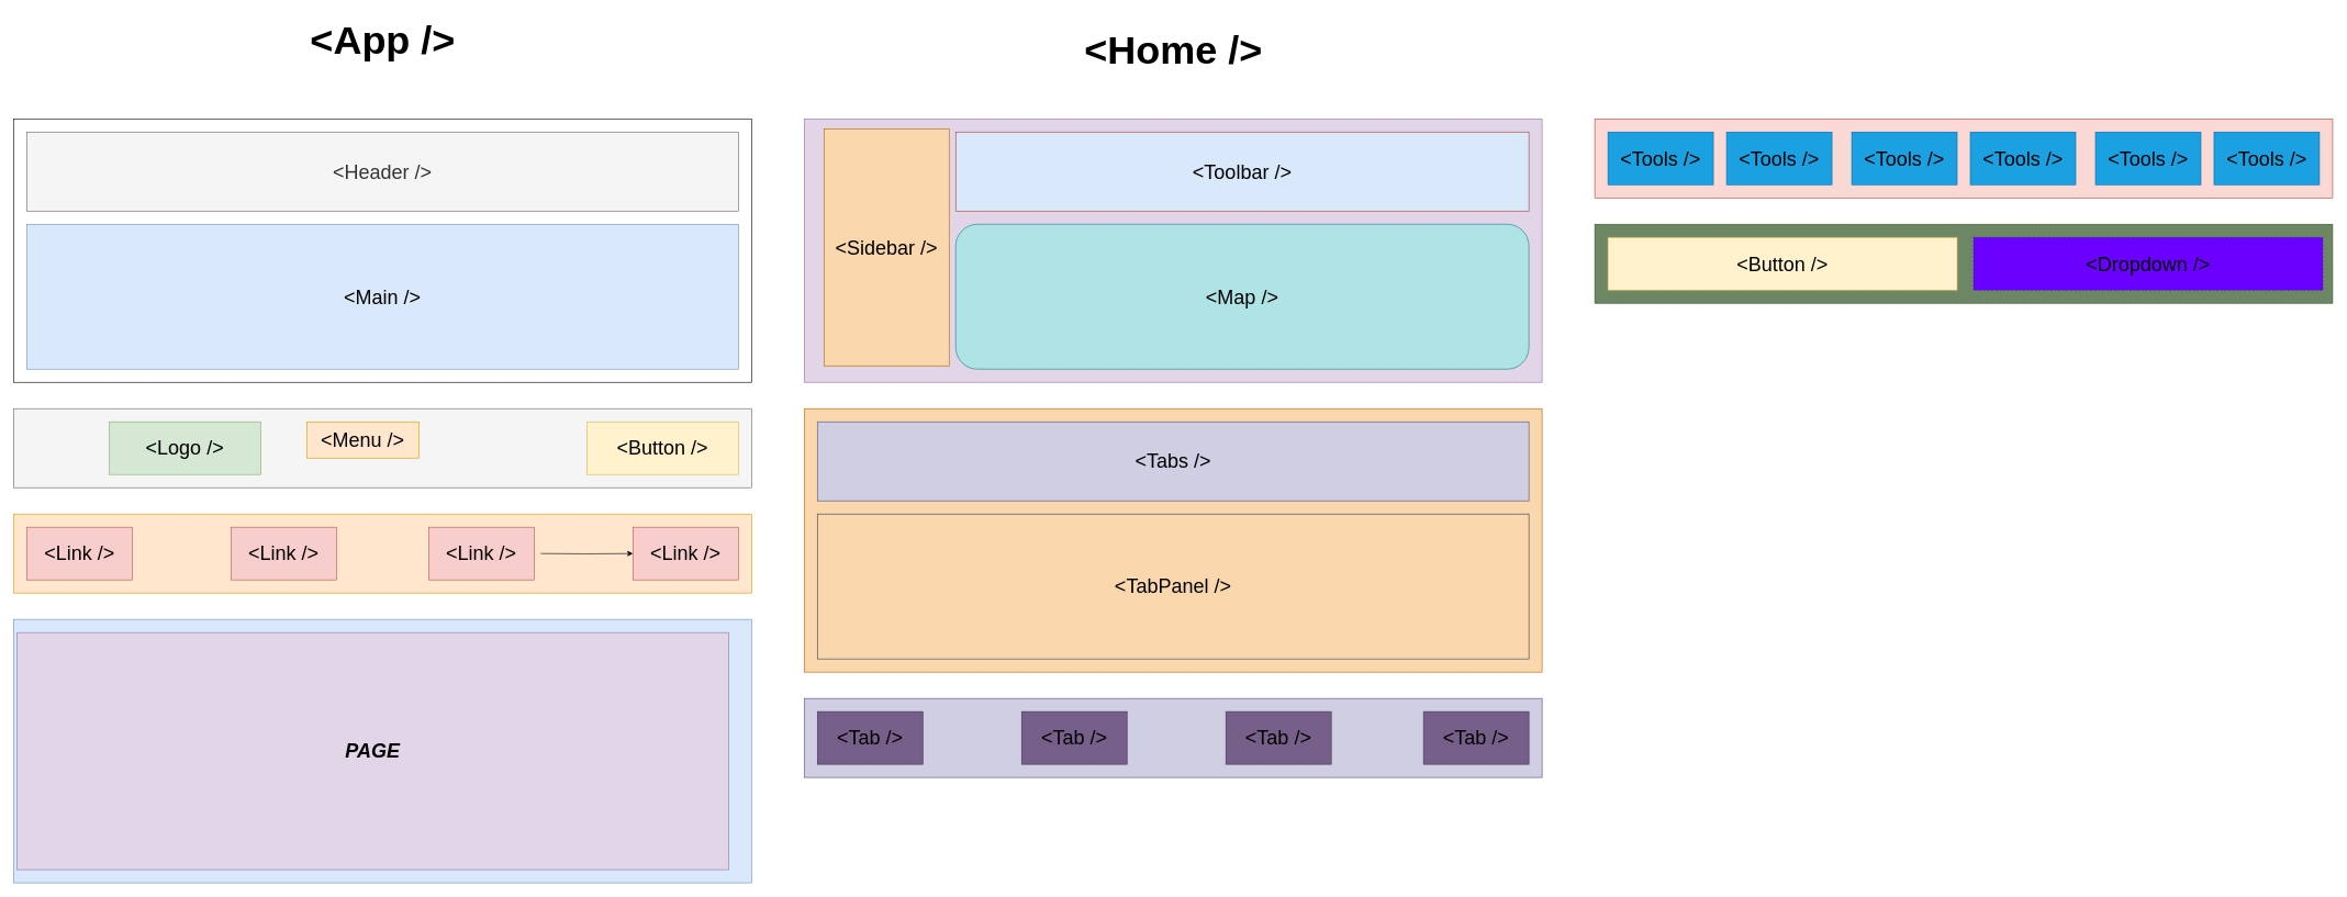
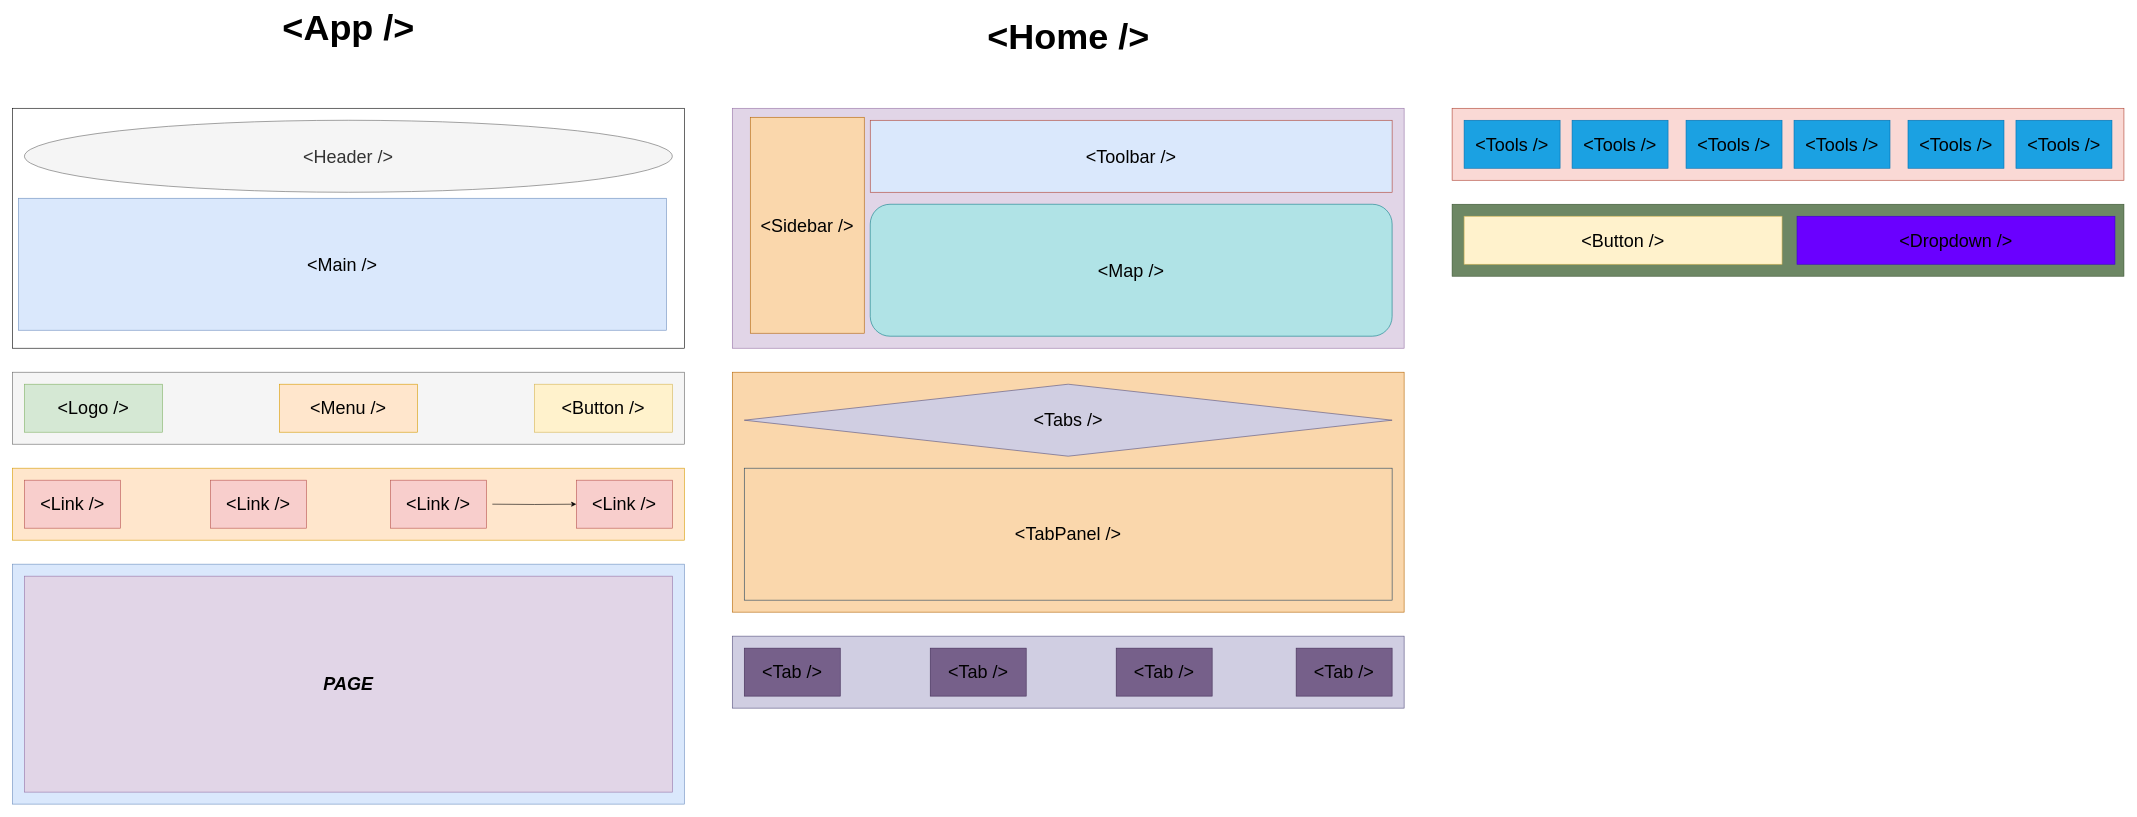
- <mxCell id="5" value="&amp;lt;App /&amp;gt;" style="text;html=1;align=center;verticalAlign=middle;resizable=0;points=[];autosize=1;fontSize=60;fontStyle=1" parent="1" vertex="1"><mxGeometry x="460" y="20" width="240" height="80" as="geometry" /></mxCell>
+ <mxCell id="5" value="&amp;lt;App /&amp;gt;" style="text;html=1;align=center;verticalAlign=middle;resizable=0;points=[];autosize=1;fontSize=60;fontStyle=1" parent="1" vertex="1"><mxGeometry x="460" y="5" width="240" height="80" as="geometry" /></mxCell>
- <mxCell id="7" value="&amp;lt;Home /&amp;gt;" style="text;html=1;align=center;verticalAlign=middle;resizable=0;points=[];autosize=1;fontSize=60;fontStyle=1" parent="1" vertex="1"><mxGeometry x="1635" y="35" width="290" height="80" as="geometry" /></mxCell>
+ <mxCell id="7" value="&amp;lt;Home /&amp;gt;" style="text;html=1;align=center;verticalAlign=middle;resizable=0;points=[];autosize=1;fontSize=60;fontStyle=1" parent="1" vertex="1"><mxGeometry x="1635" y="20" width="290" height="80" as="geometry" /></mxCell>
- <mxCell id="3" value="&amp;lt;Header /&amp;gt;" style="rounded=0;whiteSpace=wrap;html=1;fontSize=30;align=center;fillColor=#f5f5f5;strokeColor=#666666;fontColor=#333333;" parent="1" vertex="1"><mxGeometry x="40" y="200" width="1080" height="120" as="geometry" /></mxCell>
+ <mxCell id="3" value="&amp;lt;Header /&amp;gt;" style="ellipse;whiteSpace=wrap;html=1;fontSize=30;align=center;fillColor=#f5f5f5;strokeColor=#666666;fontColor=#333333;" parent="1" vertex="1"><mxGeometry x="40" y="200" width="1080" height="120" as="geometry" /></mxCell>
- <mxCell id="40" value="&lt;font color=&quot;#000000&quot;&gt;&amp;lt;Dropdown /&amp;gt;&lt;/font&gt;" style="rounded=0;whiteSpace=wrap;html=1;fontSize=30;align=center;fillColor=#6a00ff;strokeColor=#3700CC;fontColor=#ffffff;dashed=1;" vertex="1" parent="1"><mxGeometry x="2995" y="360" width="530" height="80" as="geometry" /></mxCell>
+ <mxCell id="40" value="&lt;font color=&quot;#000000&quot;&gt;&amp;lt;Dropdown /&amp;gt;&lt;/font&gt;" style="rounded=0;whiteSpace=wrap;html=1;fontSize=30;align=center;fillColor=#6a00ff;strokeColor=#3700CC;fontColor=#ffffff;" vertex="1" parent="1"><mxGeometry x="2995" y="360" width="530" height="80" as="geometry" /></mxCell>
- <mxCell id="4" value="&amp;lt;Main /&amp;gt;" style="rounded=0;whiteSpace=wrap;html=1;fontSize=30;align=center;fillColor=#dae8fc;strokeColor=#6c8ebf;fontColor=#000000;" parent="1" vertex="1"><mxGeometry x="40" y="340" width="1080" height="220" as="geometry" /></mxCell>
+ <mxCell id="4" value="&amp;lt;Main /&amp;gt;" style="rounded=0;whiteSpace=wrap;html=1;fontSize=30;align=center;fillColor=#dae8fc;strokeColor=#6c8ebf;fontColor=#000000;" parent="1" vertex="1"><mxGeometry x="30" y="330" width="1080" height="220" as="geometry" /></mxCell>
- <mxCell id="18" value="&amp;lt;Menu /&amp;gt;" style="rounded=0;whiteSpace=wrap;html=1;fontSize=30;align=center;fillColor=#ffe6cc;strokeColor=#d79b00;fontColor=#000000;" parent="1" vertex="1"><mxGeometry x="465" y="640" width="170" height="55" as="geometry" /></mxCell>
+ <mxCell id="18" value="&amp;lt;Menu /&amp;gt;" style="rounded=0;whiteSpace=wrap;html=1;fontSize=30;align=center;fillColor=#ffe6cc;strokeColor=#d79b00;fontColor=#000000;" parent="1" vertex="1"><mxGeometry x="465" y="640" width="230" height="80" as="geometry" /></mxCell>
- <mxCell id="17" value="&amp;lt;Logo /&amp;gt;" style="rounded=0;whiteSpace=wrap;html=1;fontSize=30;align=center;fillColor=#d5e8d4;strokeColor=#82b366;fontColor=#000000;" parent="1" vertex="1"><mxGeometry x="165" y="640" width="230" height="80" as="geometry" /></mxCell>
+ <mxCell id="17" value="&amp;lt;Logo /&amp;gt;" style="rounded=0;whiteSpace=wrap;html=1;fontSize=30;align=center;fillColor=#d5e8d4;strokeColor=#82b366;fontColor=#000000;" parent="1" vertex="1"><mxGeometry x="40" y="640" width="230" height="80" as="geometry" /></mxCell>
- <mxCell id="21" value="&lt;font color=&quot;#000000&quot;&gt;&amp;lt;Tabs /&amp;gt;&lt;/font&gt;" style="rounded=0;whiteSpace=wrap;html=1;fontSize=30;align=center;strokeColor=#56517e;fillColor=#d0cee2;" vertex="1" parent="1"><mxGeometry x="1240" y="640" width="1080" height="120" as="geometry" /></mxCell>
+ <mxCell id="21" value="&lt;font color=&quot;#000000&quot;&gt;&amp;lt;Tabs /&amp;gt;&lt;/font&gt;" style="rhombus;whiteSpace=wrap;html=1;fontSize=30;align=center;strokeColor=#56517e;fillColor=#d0cee2;" vertex="1" parent="1"><mxGeometry x="1240" y="640" width="1080" height="120" as="geometry" /></mxCell>
- <mxCell id="12" value="&lt;i&gt;&lt;b&gt;PAGE&lt;/b&gt;&lt;/i&gt;" style="rounded=0;whiteSpace=wrap;html=1;fontSize=30;align=center;fillColor=#e1d5e7;strokeColor=#9673a6;fontColor=#000000;" parent="1" vertex="1"><mxGeometry x="25" y="960" width="1080" height="360" as="geometry" /></mxCell>
+ <mxCell id="12" value="&lt;i&gt;&lt;b&gt;PAGE&lt;/b&gt;&lt;/i&gt;" style="rounded=0;whiteSpace=wrap;html=1;fontSize=30;align=center;fillColor=#e1d5e7;strokeColor=#9673a6;fontColor=#000000;" parent="1" vertex="1"><mxGeometry x="40" y="960" width="1080" height="360" as="geometry" /></mxCell>
